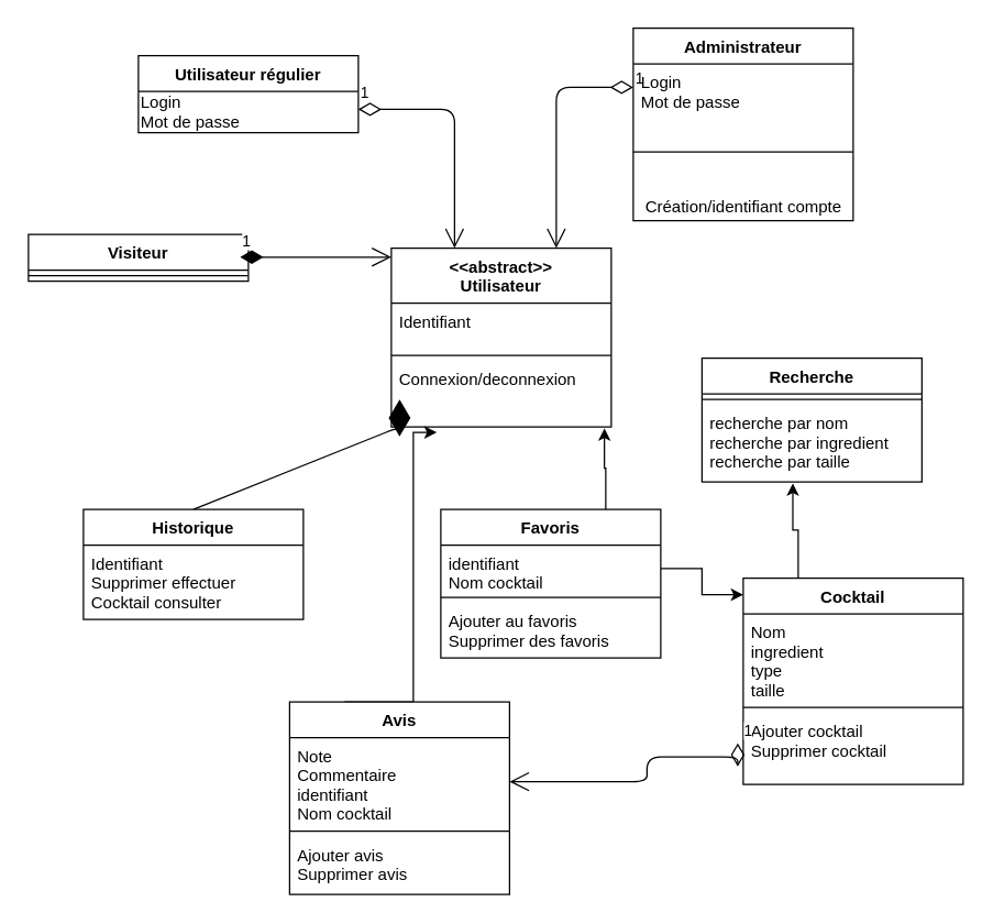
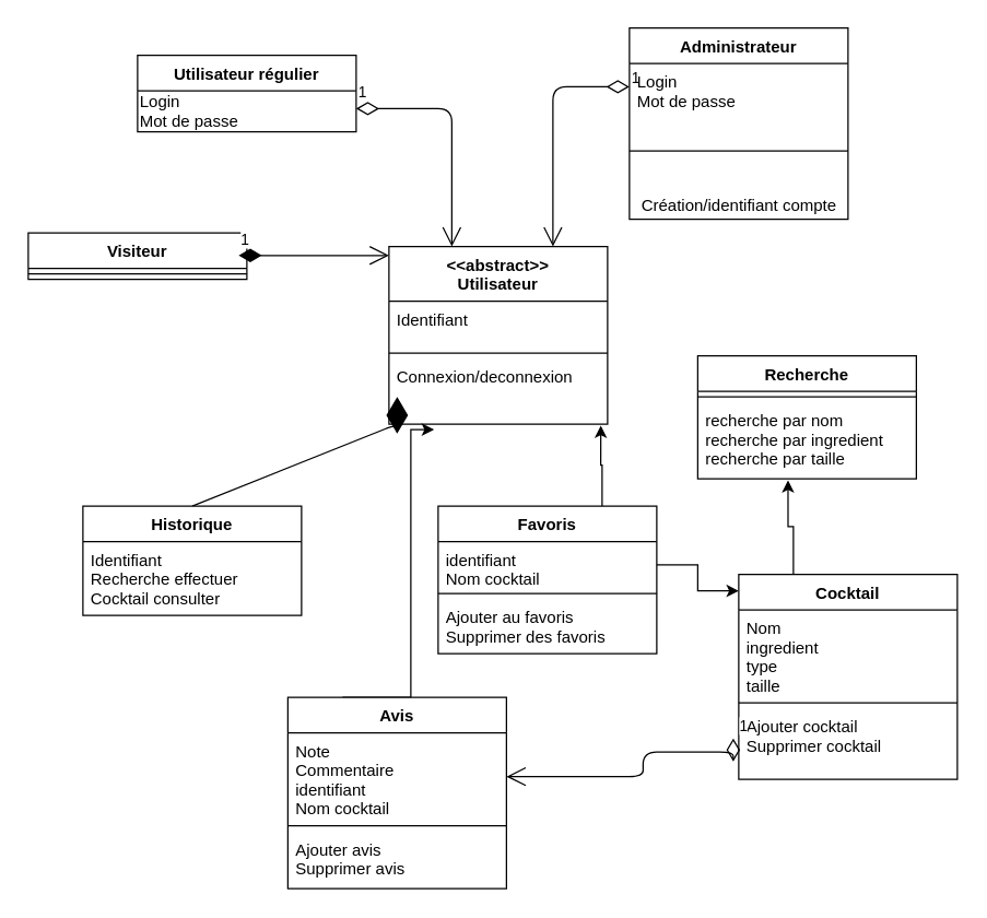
- <mxCell id="20" value="Identifiant&#10;Supprimer effectuer&#10;Cocktail consulter" style="text;strokeColor=none;fillColor=none;align=left;verticalAlign=top;spacingLeft=4;spacingRight=4;overflow=hidden;rotatable=0;points=[[0,0.5],[1,0.5]];portConstraint=eastwest;" parent="19" vertex="1"><mxGeometry y="26" width="160" height="54" as="geometry" /></mxCell>
+ <mxCell id="20" value="Identifiant&#10;Recherche effectuer&#10;Cocktail consulter" style="text;strokeColor=none;fillColor=none;align=left;verticalAlign=top;spacingLeft=4;spacingRight=4;overflow=hidden;rotatable=0;points=[[0,0.5],[1,0.5]];portConstraint=eastwest;" parent="19" vertex="1"><mxGeometry y="26" width="160" height="54" as="geometry" /></mxCell>
